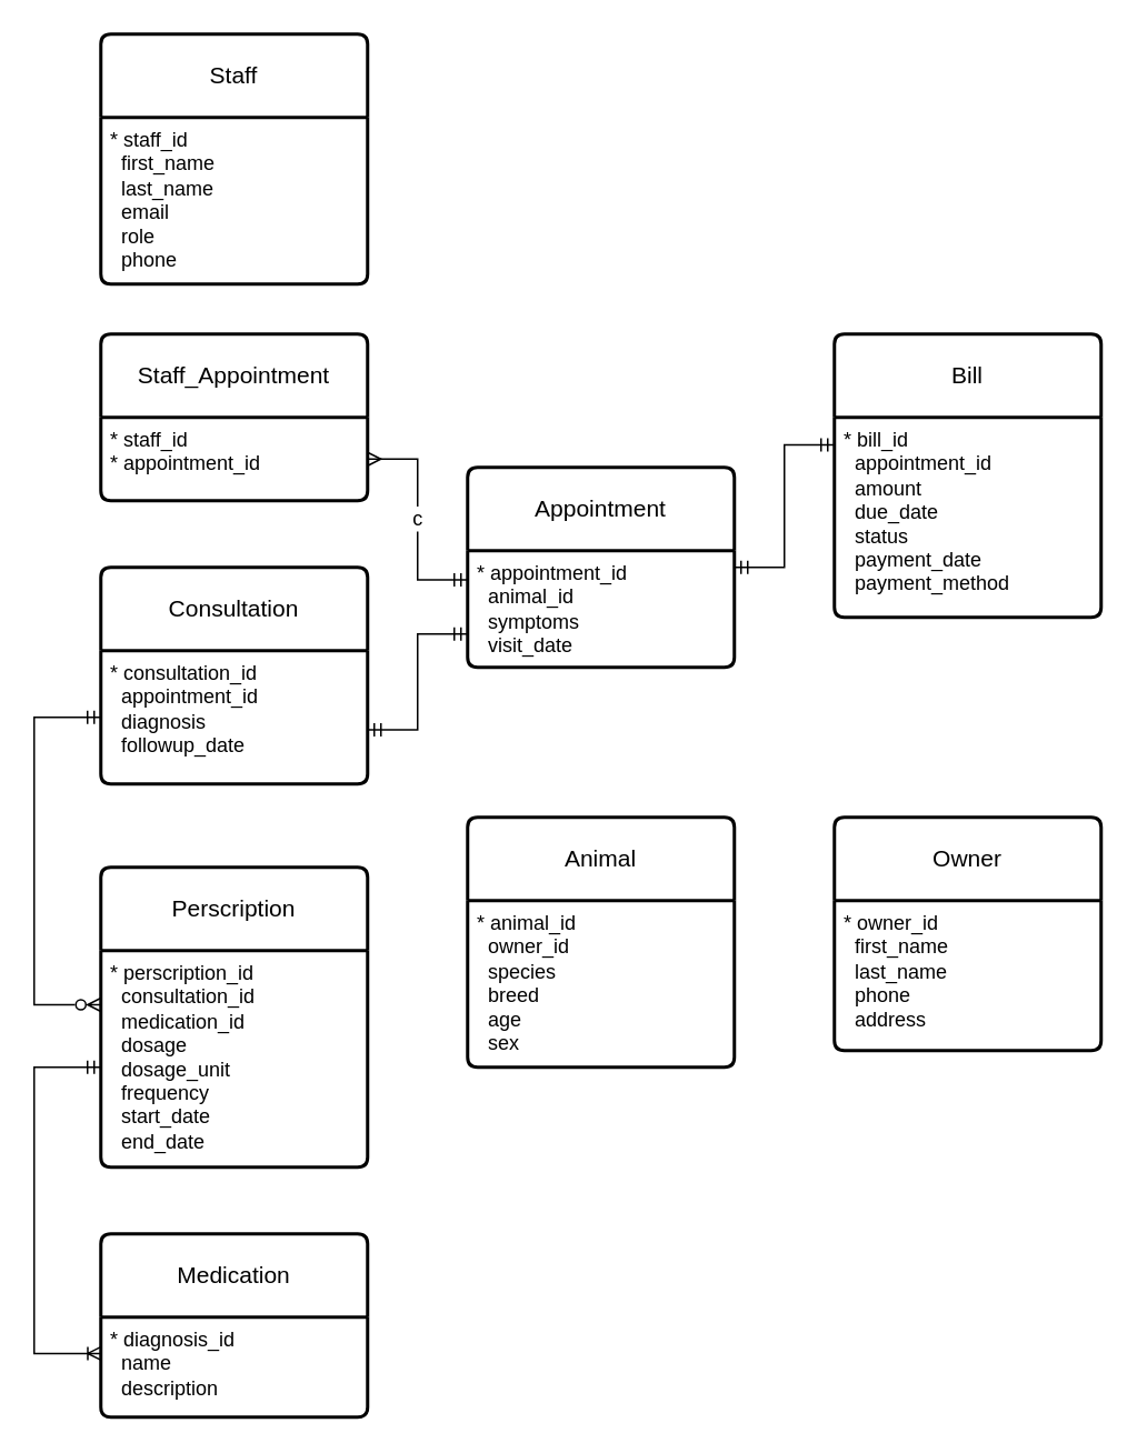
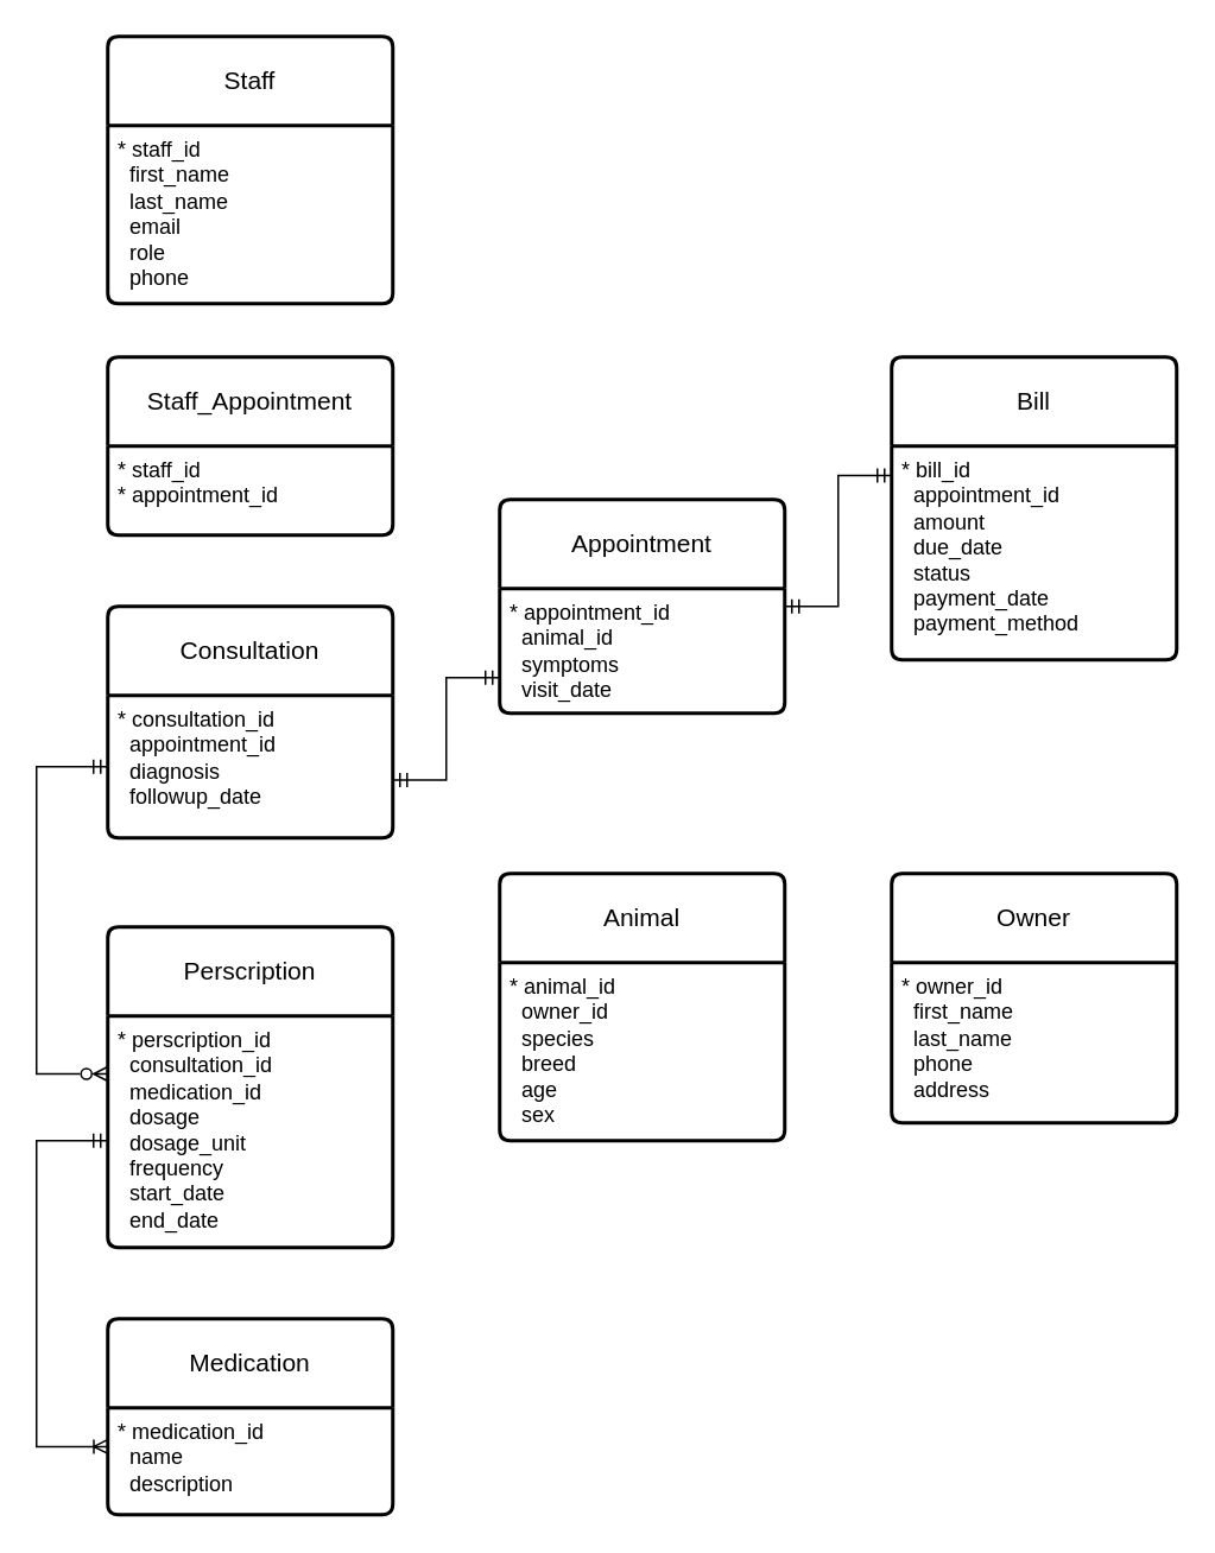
- <mxCell id="24" value="c" style="edgeStyle=entityRelationEdgeStyle;fontSize=12;html=1;endArrow=ERmandOne;startArrow=ERmany;rounded=0;entryX=0;entryY=0.25;entryDx=0;entryDy=0;exitX=1;exitY=0.5;exitDx=0;exitDy=0;endFill=0;startFill=0;" edge="1" parent="1" source="23" target="7"><mxGeometry width="100" height="100" relative="1" as="geometry"><mxPoint x="350" y="200" as="sourcePoint" /><mxPoint x="350" y="32" as="targetPoint" /></mxGeometry></mxCell>
- <mxCell id="17" value="* diagnosis_id&lt;div&gt;&amp;nbsp; name&lt;/div&gt;&lt;div&gt;&amp;nbsp; description&lt;/div&gt;" style="align=left;strokeColor=none;fillColor=none;spacingLeft=4;fontSize=12;verticalAlign=top;resizable=0;rotatable=0;part=1;html=1;" parent="16" vertex="1"><mxGeometry y="50" width="160" height="60" as="geometry" /></mxCell>
+ <mxCell id="17" value="* medication_id&lt;div&gt;&amp;nbsp; name&lt;/div&gt;&lt;div&gt;&amp;nbsp; description&lt;/div&gt;" style="align=left;strokeColor=none;fillColor=none;spacingLeft=4;fontSize=12;verticalAlign=top;resizable=0;rotatable=0;part=1;html=1;" parent="16" vertex="1"><mxGeometry y="50" width="160" height="60" as="geometry" /></mxCell>
